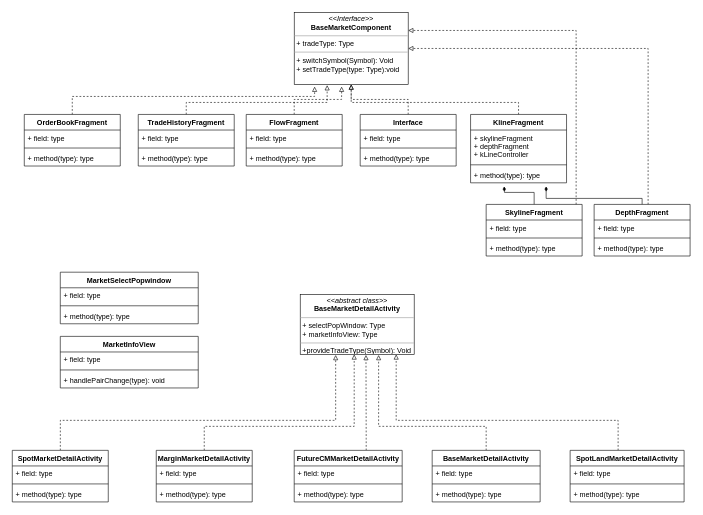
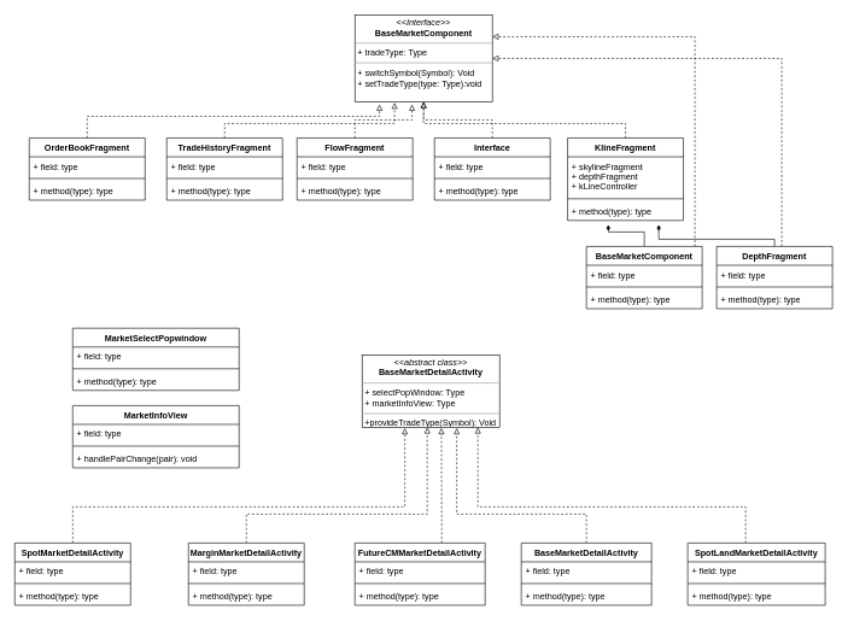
- <mxCell id="30" value="SkylineFragment" style="swimlane;fontStyle=1;align=center;verticalAlign=top;childLayout=stackLayout;horizontal=1;startSize=26;horizontalStack=0;resizeParent=1;resizeParentMax=0;resizeLast=0;collapsible=1;marginBottom=0;" vertex="1" parent="1"><mxGeometry x="810" y="340" width="160" height="86" as="geometry" /></mxCell>
+ <mxCell id="30" value="BaseMarketComponent" style="swimlane;fontStyle=1;align=center;verticalAlign=top;childLayout=stackLayout;horizontal=1;startSize=26;horizontalStack=0;resizeParent=1;resizeParentMax=0;resizeLast=0;collapsible=1;marginBottom=0;" vertex="1" parent="1"><mxGeometry x="810" y="340" width="160" height="86" as="geometry" /></mxCell>
- <mxCell id="73" value="+ handlePairChange(type): void" style="text;strokeColor=none;fillColor=none;align=left;verticalAlign=top;spacingLeft=4;spacingRight=4;overflow=hidden;rotatable=0;points=[[0,0.5],[1,0.5]];portConstraint=eastwest;" vertex="1" parent="70"><mxGeometry y="60" width="230" height="26" as="geometry" /></mxCell>
+ <mxCell id="73" value="+ handlePairChange(pair): void" style="text;strokeColor=none;fillColor=none;align=left;verticalAlign=top;spacingLeft=4;spacingRight=4;overflow=hidden;rotatable=0;points=[[0,0.5],[1,0.5]];portConstraint=eastwest;" vertex="1" parent="70"><mxGeometry y="60" width="230" height="26" as="geometry" /></mxCell>
